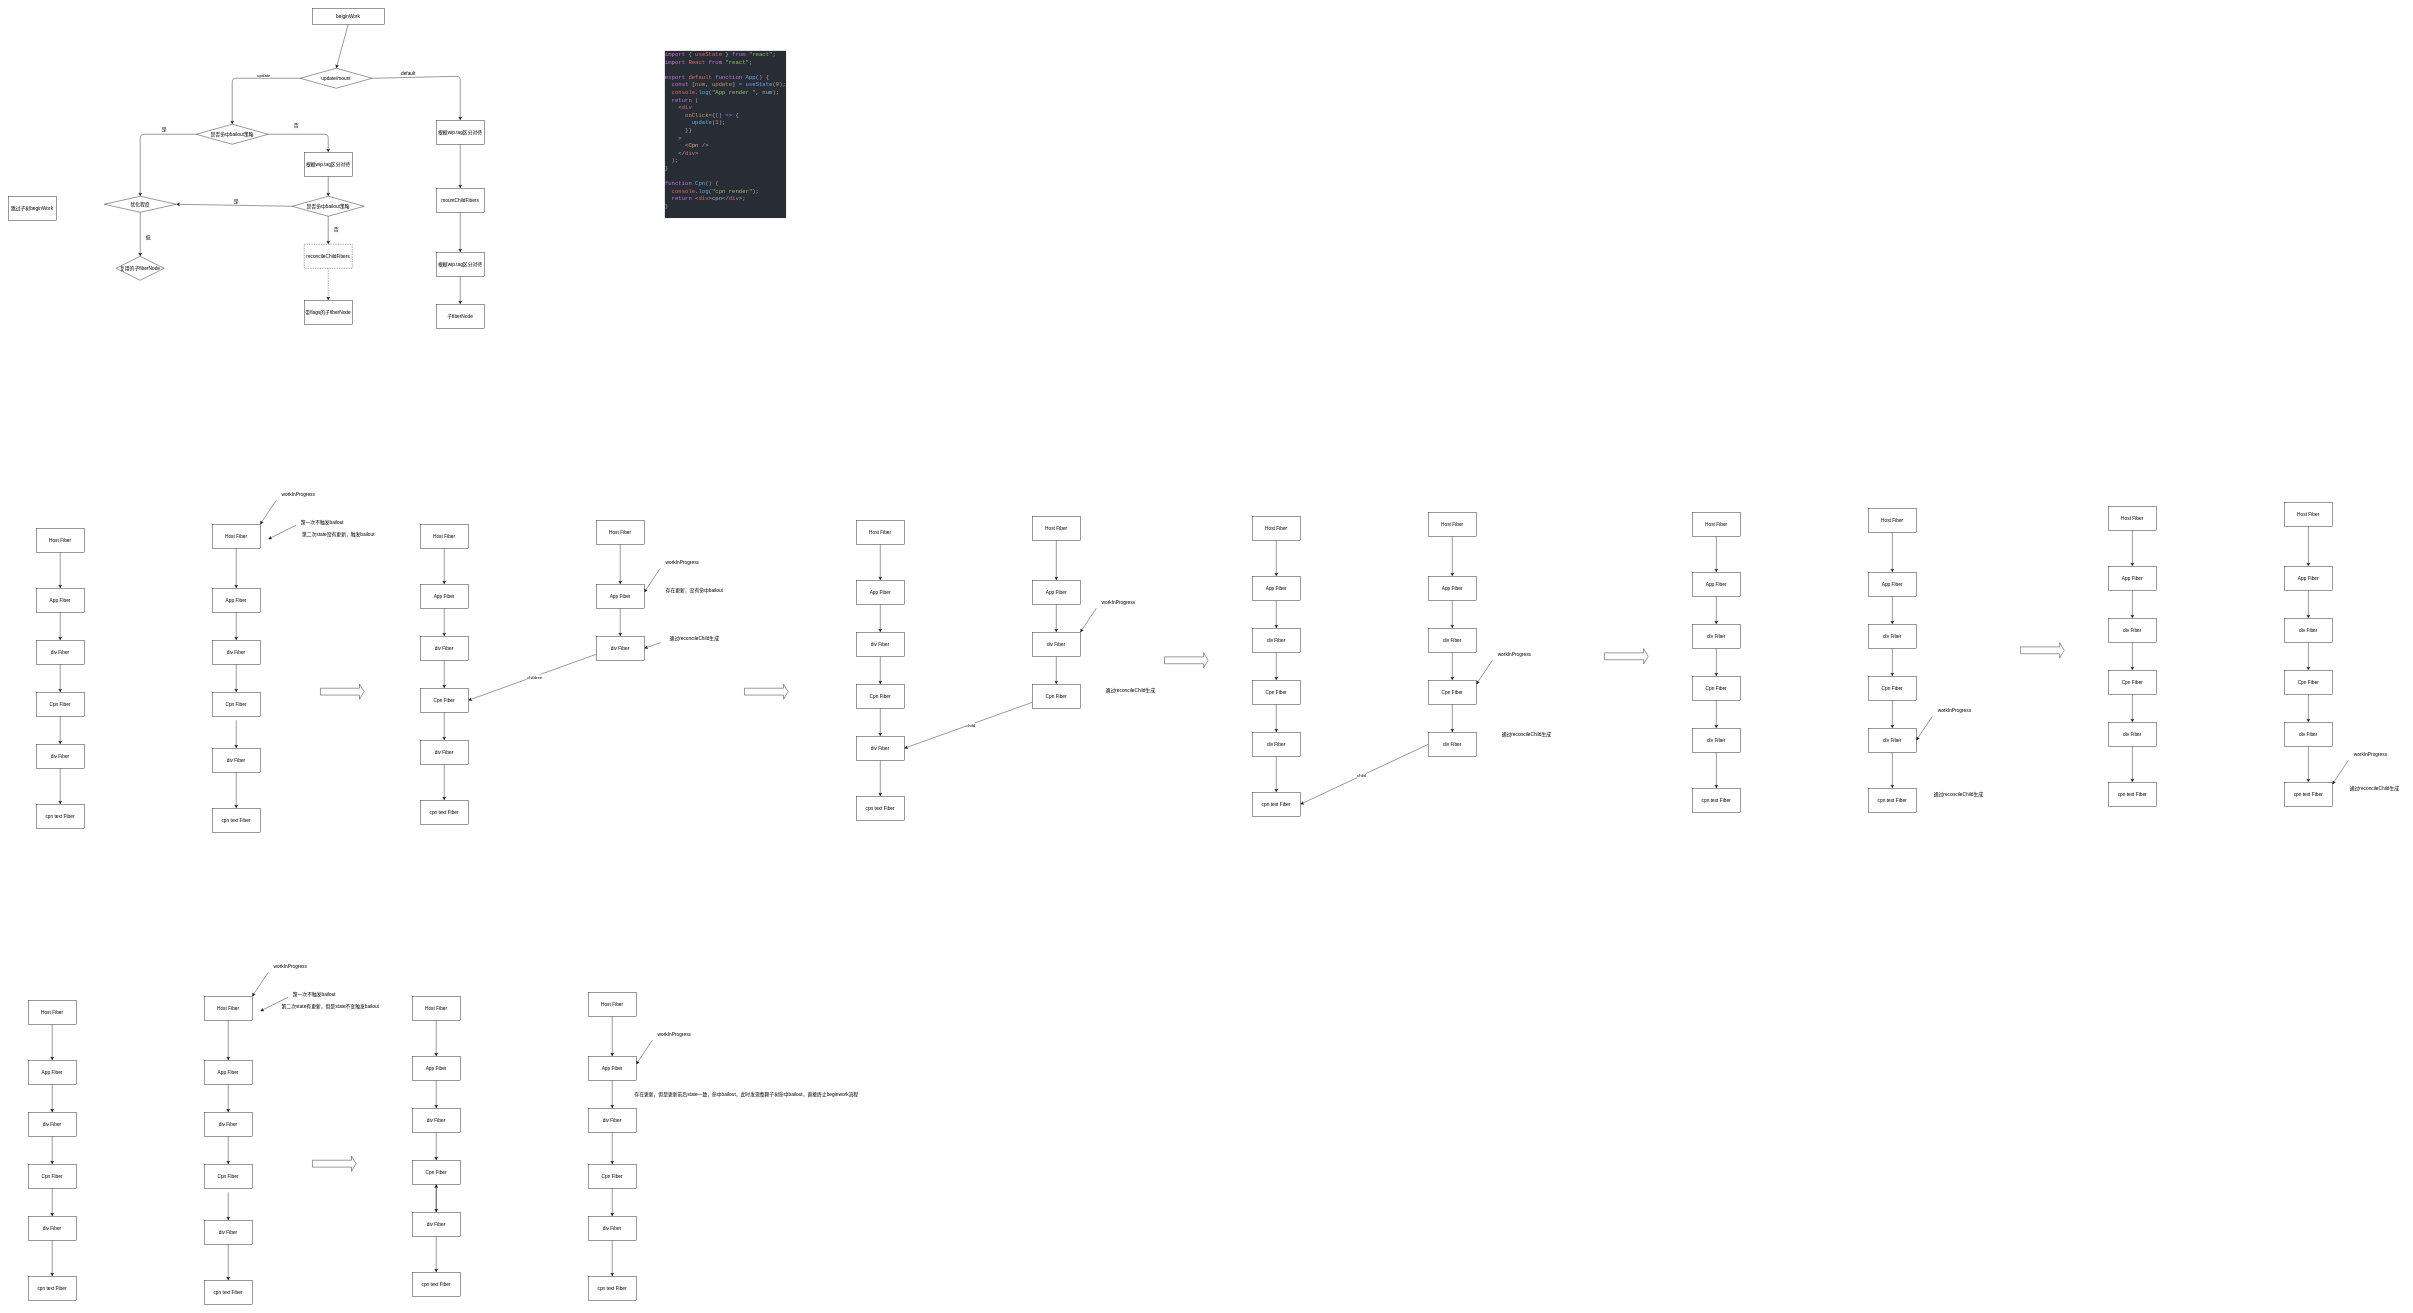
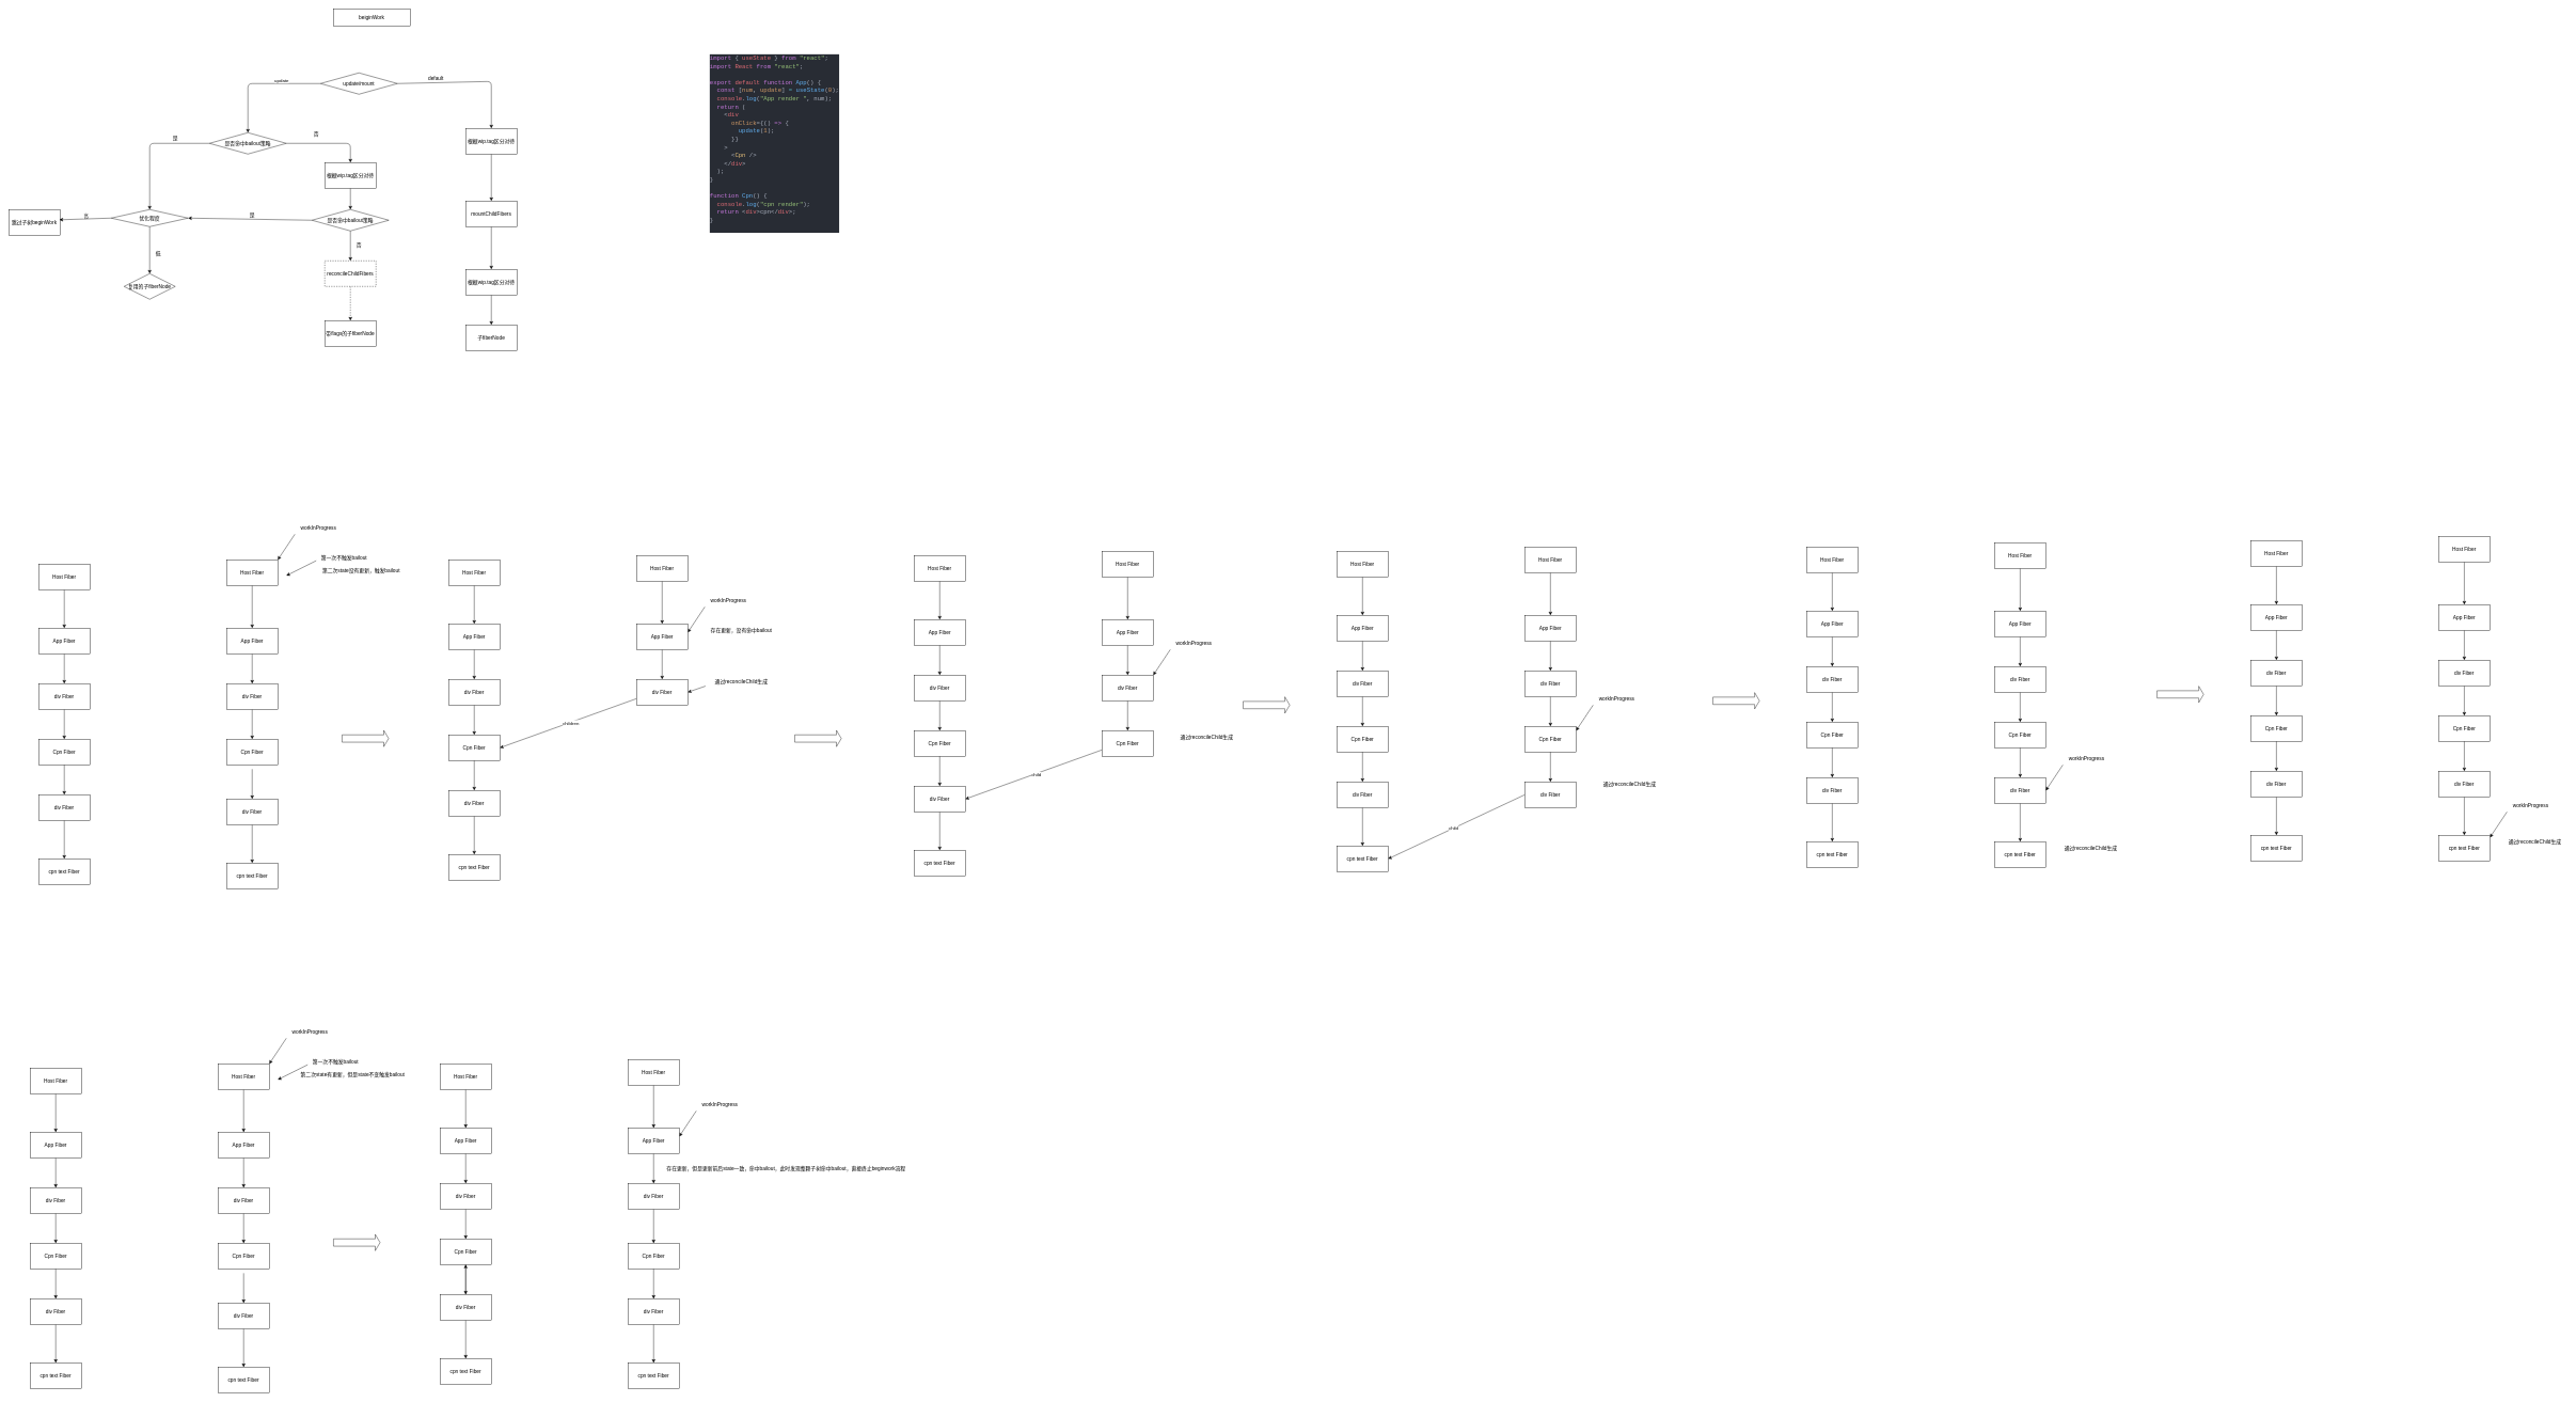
- <mxCell id="2" style="edgeStyle=none;html=1;exitX=0.5;exitY=1;exitDx=0;exitDy=0;entryX=0.5;entryY=0;entryDx=0;entryDy=0;" parent="1" source="3" target="7" edge="1"><mxGeometry relative="1" as="geometry" /></mxCell>
+ <mxCell id="35" style="edgeStyle=none;html=1;exitX=0;exitY=0.5;exitDx=0;exitDy=0;entryX=0.988;entryY=0.399;entryDx=0;entryDy=0;entryPerimeter=0;" parent="1" source="19" target="34" edge="1"><mxGeometry relative="1" as="geometry" /></mxCell>
+ <mxCell id="36" value="高" style="edgeLabel;html=1;align=center;verticalAlign=middle;resizable=0;points=[];" parent="35" vertex="1" connectable="0"><mxGeometry x="-0.021" y="-7" relative="1" as="geometry"><mxPoint as="offset" /></mxGeometry></mxCell>
- <mxCell id="238" value="存在更新，但是更新前后state一致，命中bailout，此时发现整颗子树命中&lt;span style=&quot;color: rgb(0, 0, 0);&quot;&gt;bailout，直接终止beginwork流程&lt;/span&gt;" style="text;html=1;align=center;verticalAlign=middle;resizable=0;points=[];autosize=1;strokeColor=none;fillColor=none;" parent="1" vertex="1"><mxGeometry x="1575" y="2720" width="580" height="30" as="geometry" /></mxCell>
+ <mxCell id="238" value="存在更新，但是更新前后state一致，命中bailout，此时发现整颗子树命中&lt;span style=&quot;color: rgb(0, 0, 0);&quot;&gt;bailout，直接终止beginwork流程&lt;/span&gt;" style="text;html=1;align=center;verticalAlign=middle;resizable=0;points=[];autosize=1;strokeColor=none;fillColor=none;" parent="1" vertex="1"><mxGeometry x="1550" y="2720" width="580" height="30" as="geometry" /></mxCell>
